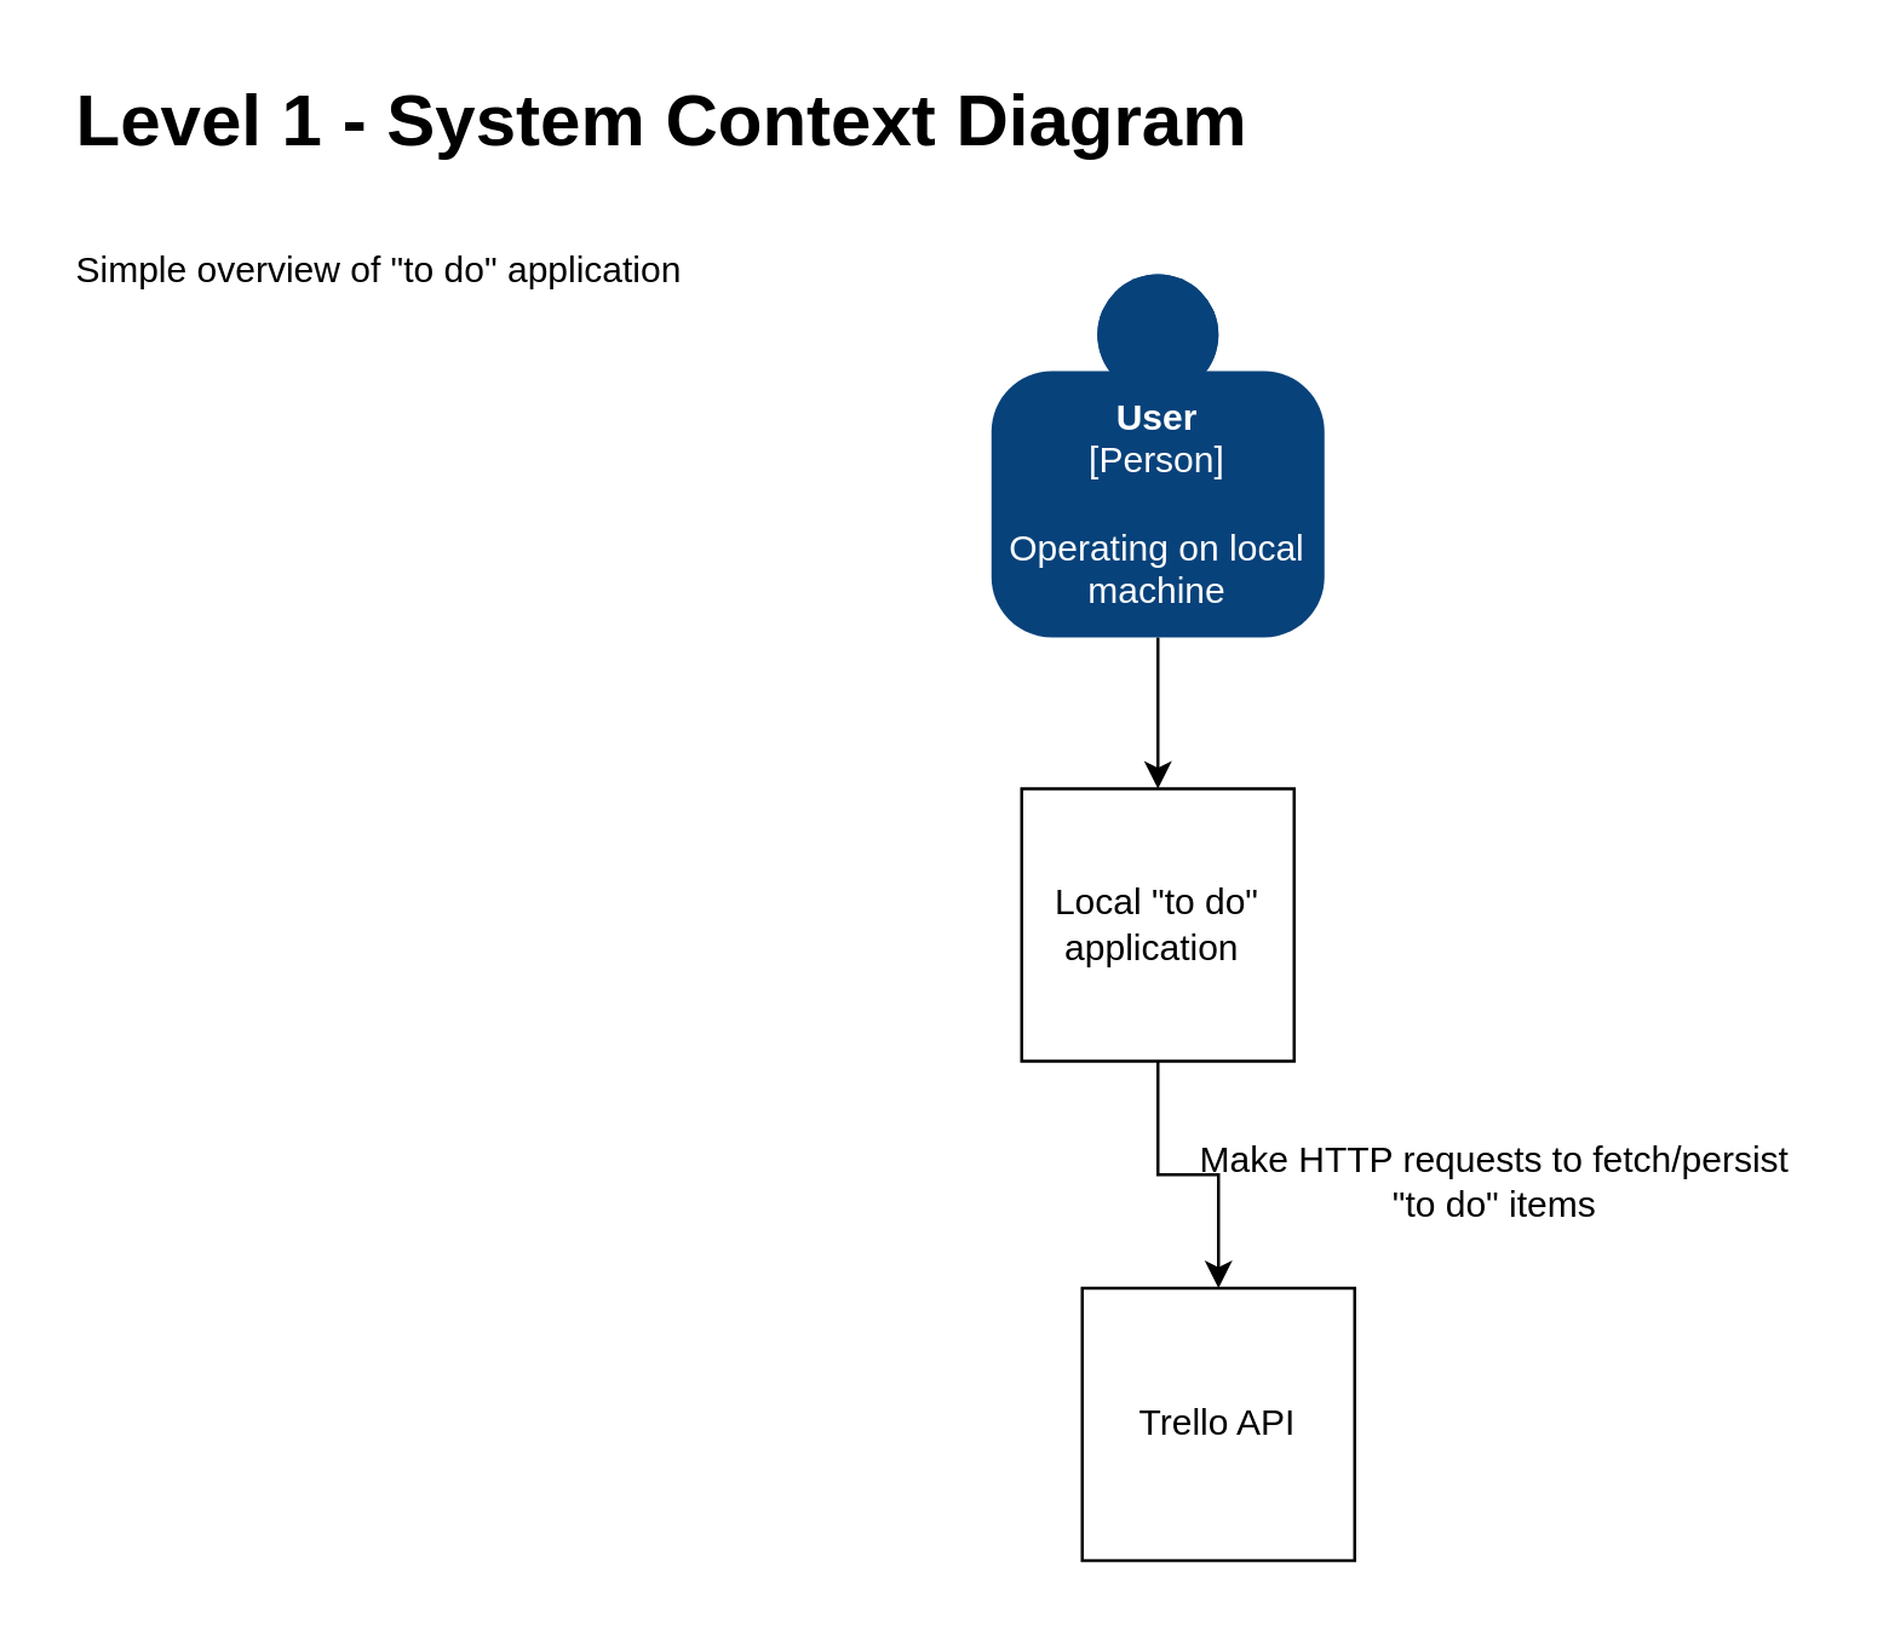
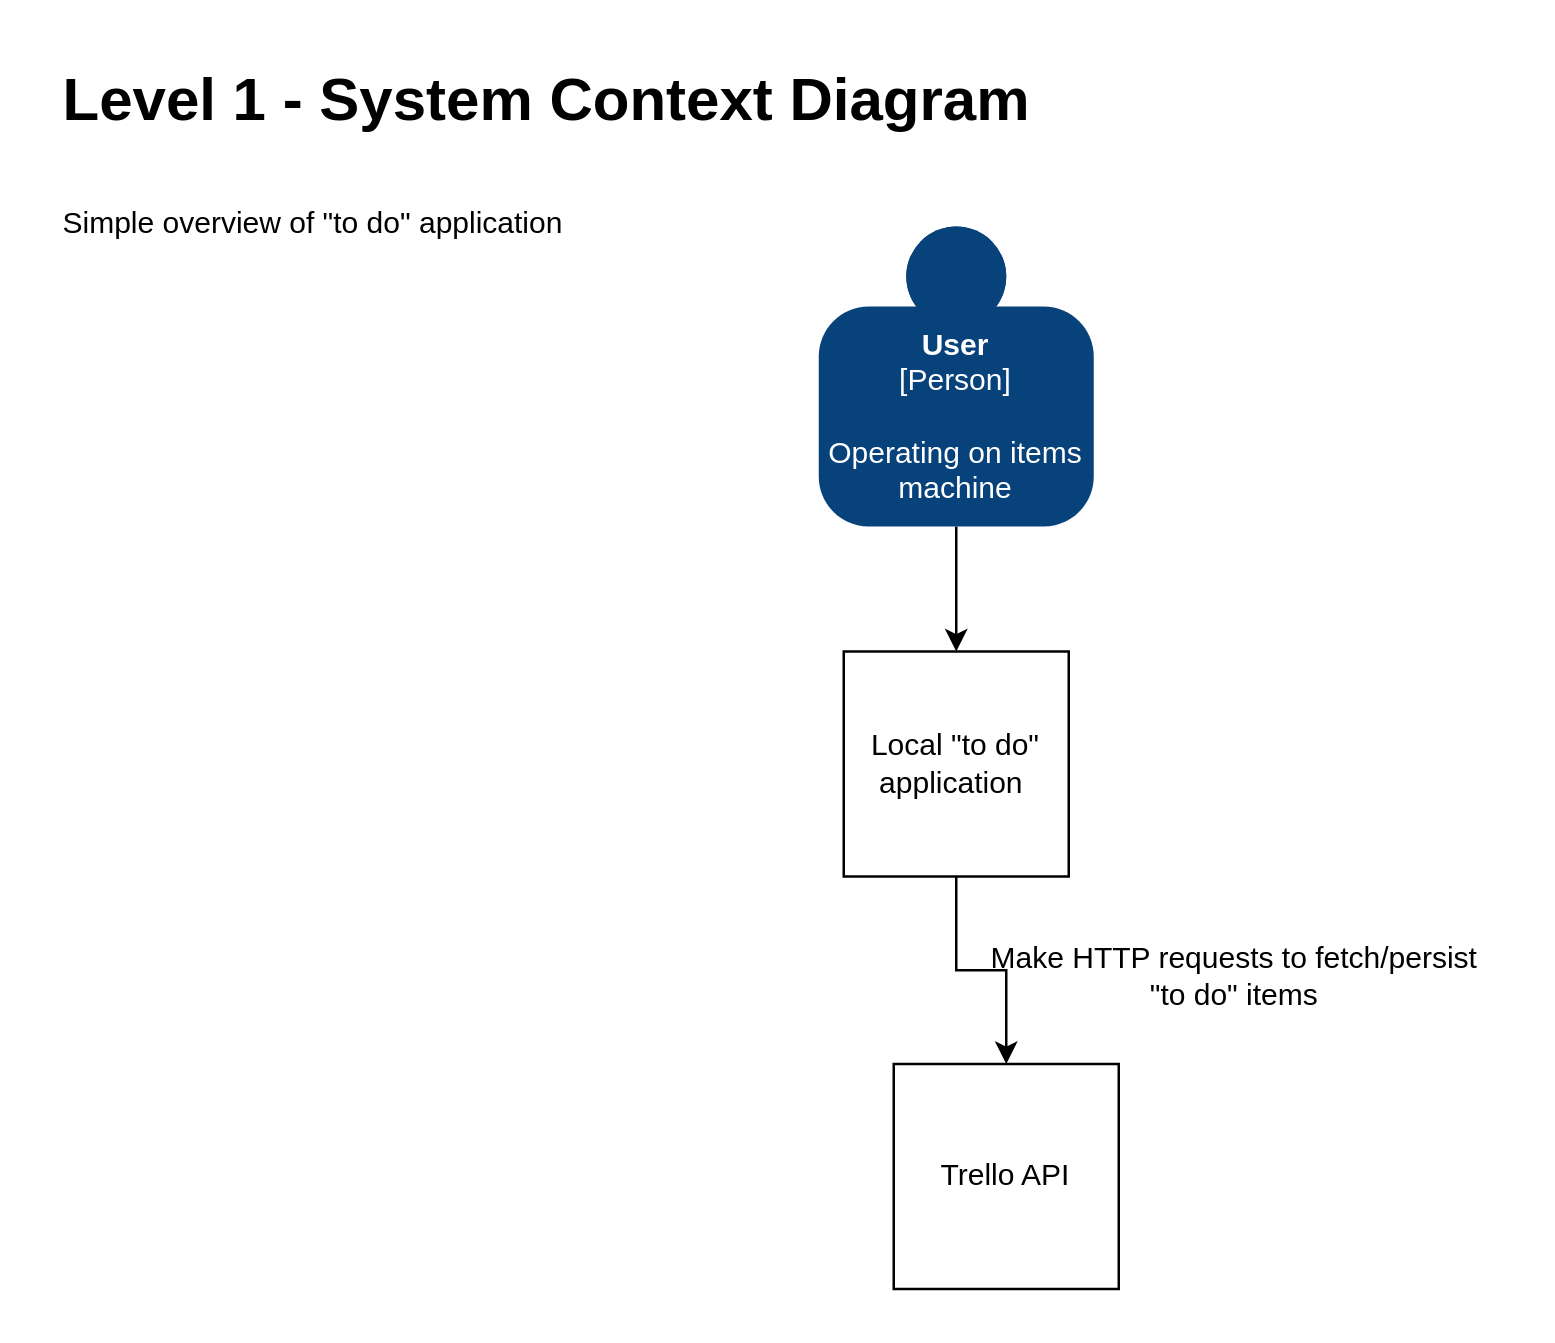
- <mxCell id="7" value="&lt;b&gt;User&lt;/b&gt;&lt;div&gt;[Person]&lt;/div&gt;&lt;br&gt;&lt;div&gt;Operating on local machine&lt;/div&gt;" style="html=1;dashed=0;whitespace=wrap;fillColor=#08427b;strokeColor=none;fontColor=#ffffff;shape=mxgraph.c4.person;align=center;metaEdit=1;points=[[0.5,0,0],[1,0.5,0],[1,0.75,0],[0.75,1,0],[0.5,1,0],[0.25,1,0],[0,0.75,0],[0,0.5,0]];metaData={&quot;c4Type&quot;:{&quot;editable&quot;:false}};whiteSpace=wrap;" parent="1" vertex="1"><mxGeometry x="327" y="90" width="110" height="120" as="geometry" /></mxCell>
+ <mxCell id="7" value="&lt;b&gt;User&lt;/b&gt;&lt;div&gt;[Person]&lt;/div&gt;&lt;br&gt;&lt;div&gt;Operating on items machine&lt;/div&gt;" style="html=1;dashed=0;whitespace=wrap;fillColor=#08427b;strokeColor=none;fontColor=#ffffff;shape=mxgraph.c4.person;align=center;metaEdit=1;points=[[0.5,0,0],[1,0.5,0],[1,0.75,0],[0.75,1,0],[0.5,1,0],[0.25,1,0],[0,0.75,0],[0,0.5,0]];metaData={&quot;c4Type&quot;:{&quot;editable&quot;:false}};whiteSpace=wrap;" parent="1" vertex="1"><mxGeometry x="327" y="90" width="110" height="120" as="geometry" /></mxCell>
